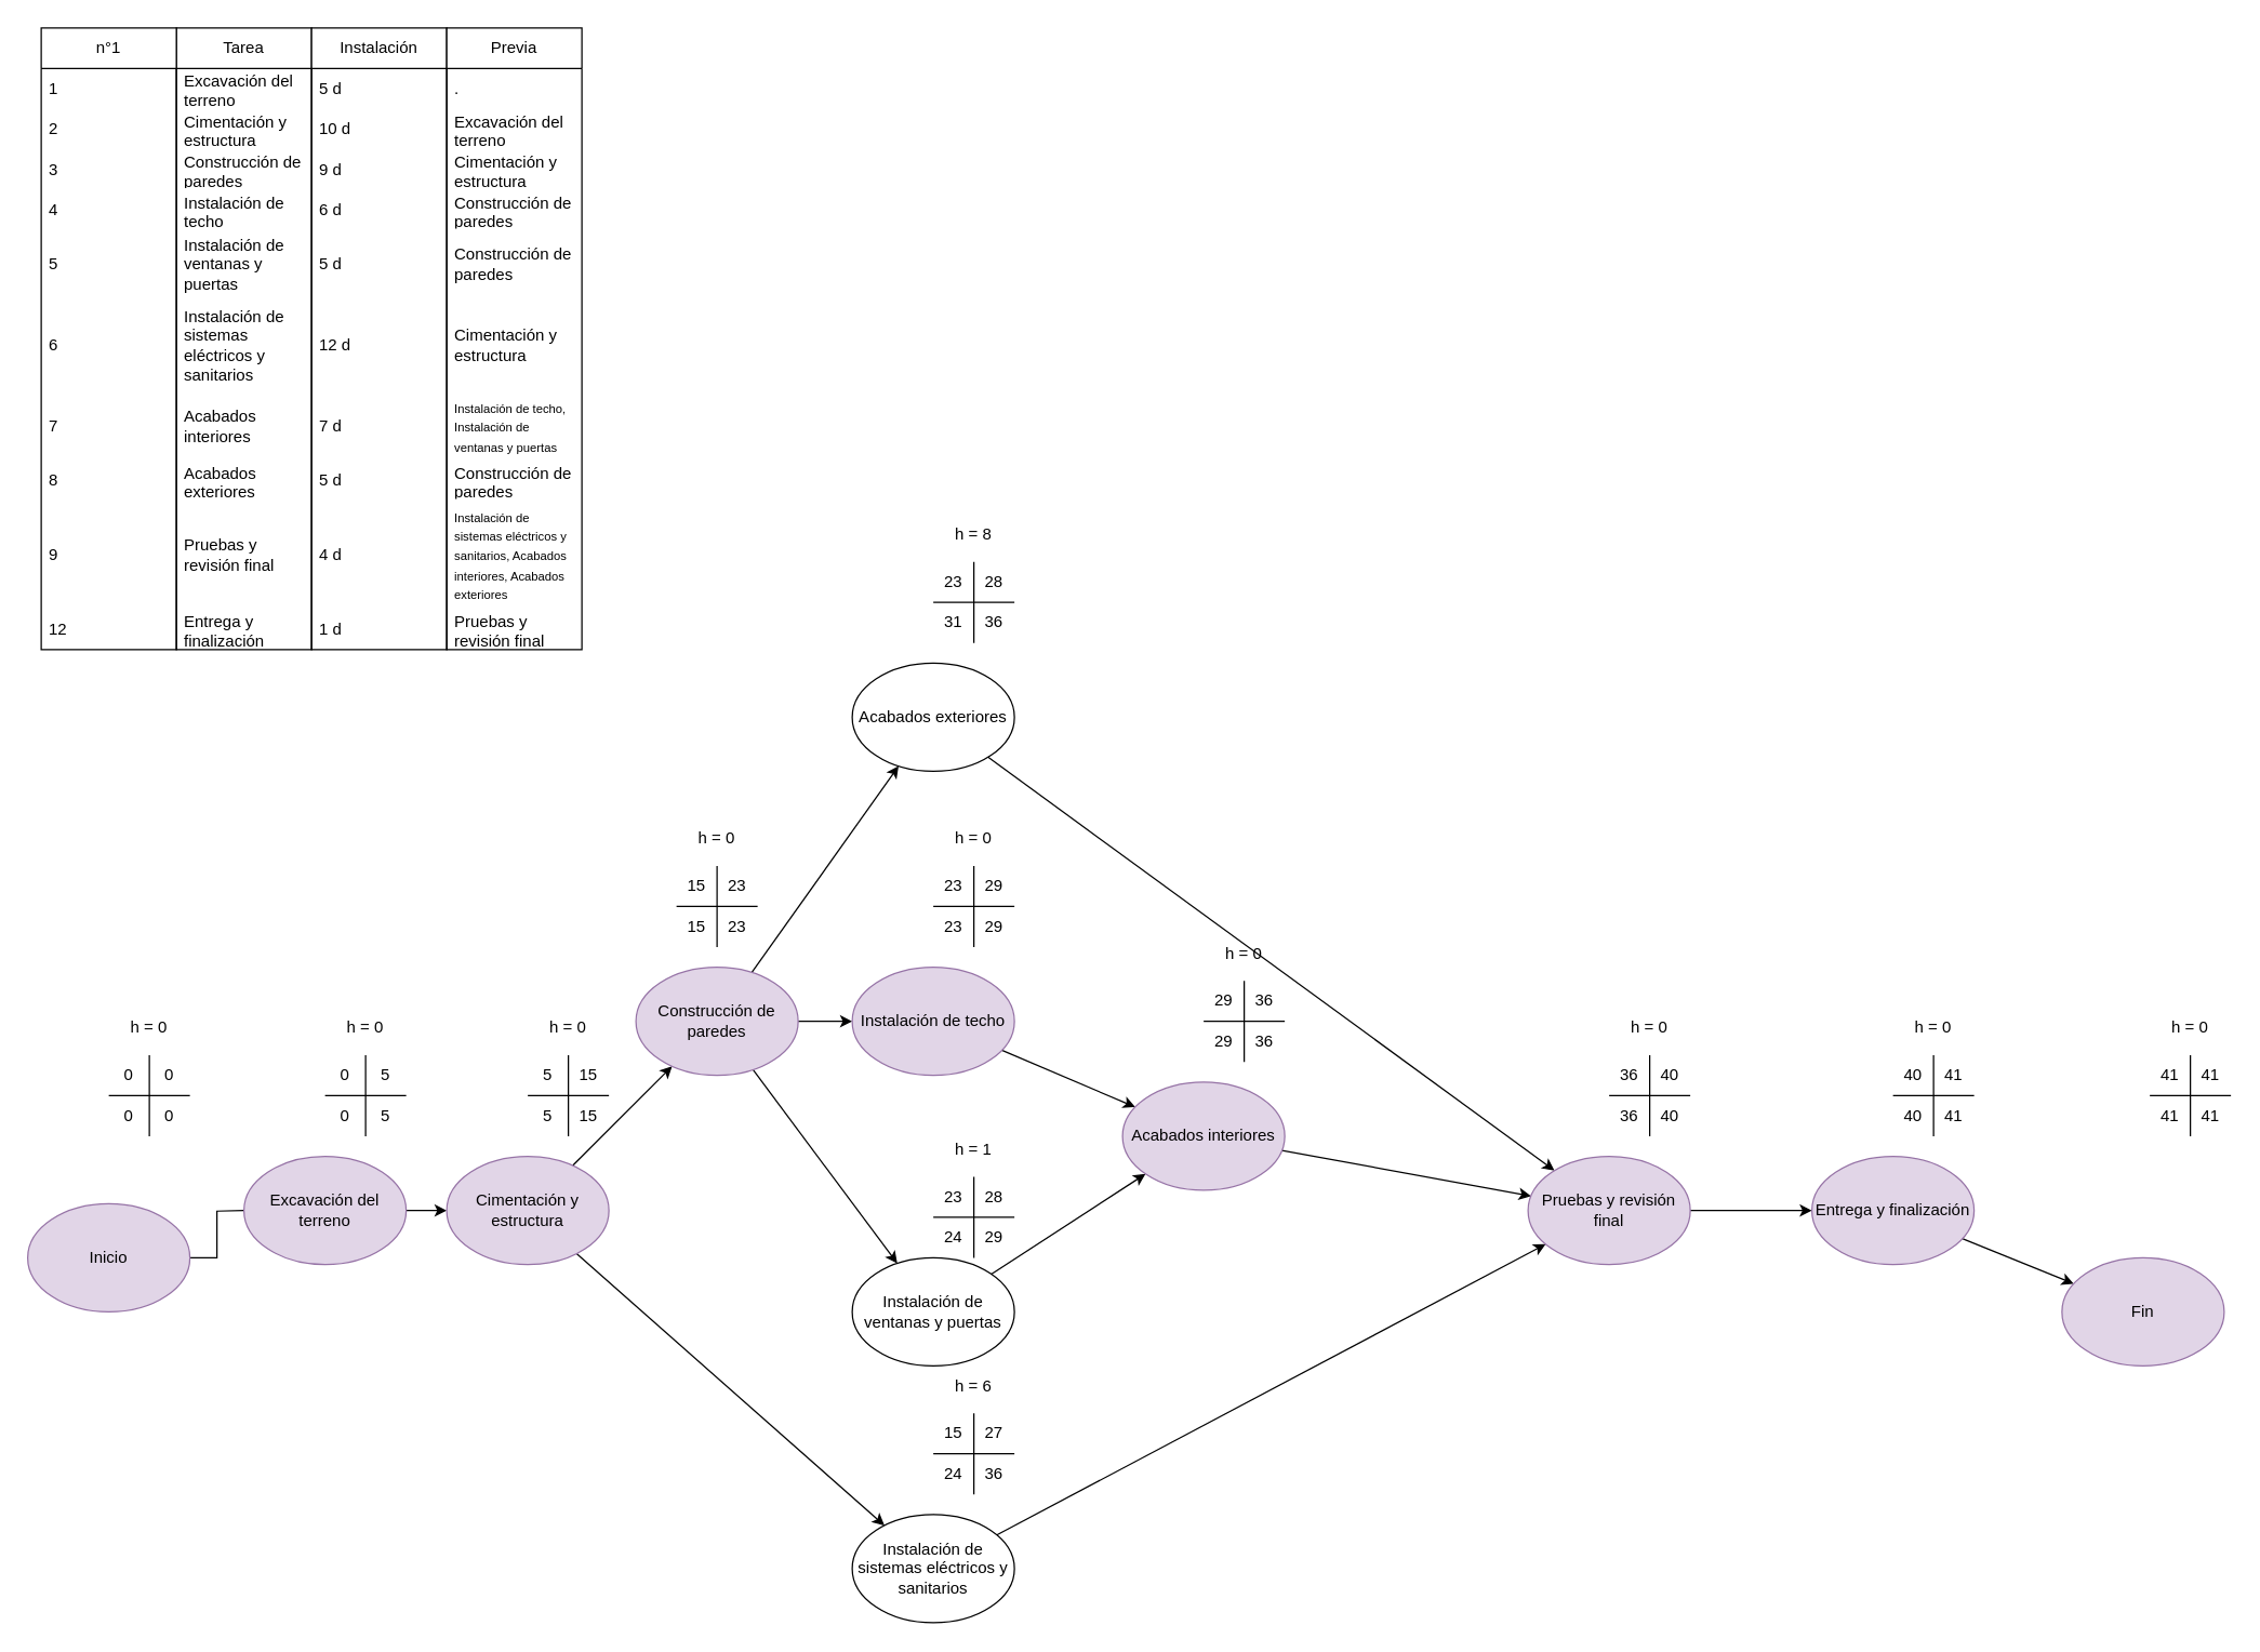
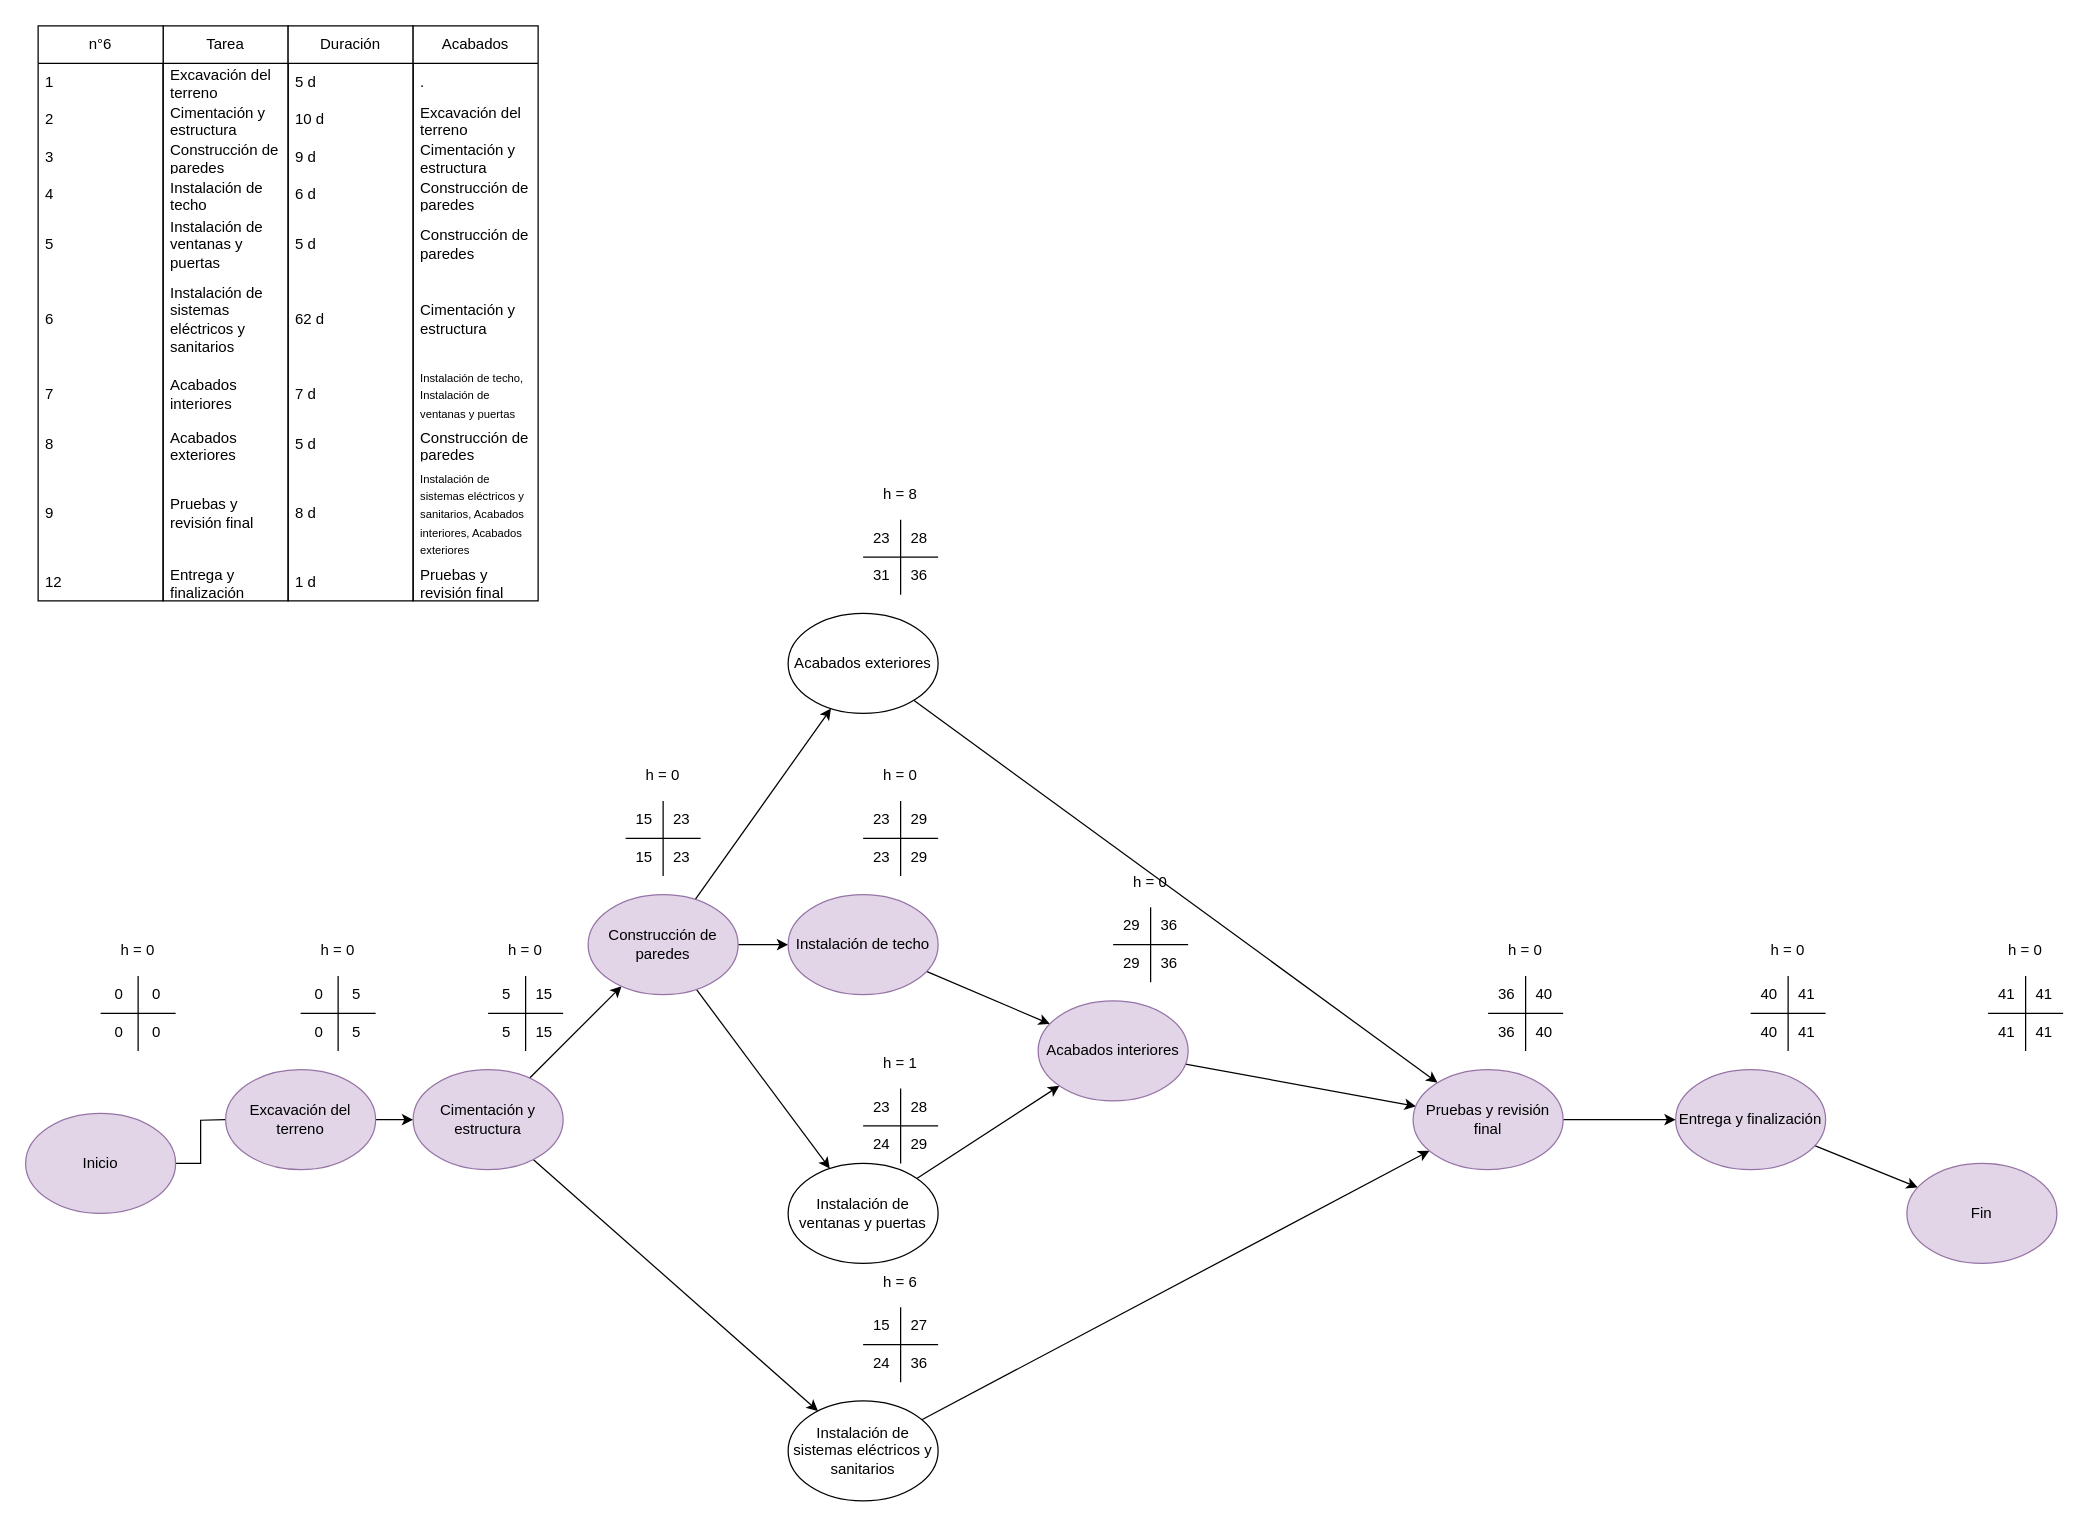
- <mxCell id="44" value="n°1" style="swimlane;fontStyle=0;childLayout=stackLayout;horizontal=1;startSize=30;horizontalStack=0;resizeParent=1;resizeParentMax=0;resizeLast=0;collapsible=1;marginBottom=0;whiteSpace=wrap;html=1;" vertex="1" parent="1"><mxGeometry x="30" y="20" width="100" height="460" as="geometry" /></mxCell>
+ <mxCell id="44" value="n°6" style="swimlane;fontStyle=0;childLayout=stackLayout;horizontal=1;startSize=30;horizontalStack=0;resizeParent=1;resizeParentMax=0;resizeLast=0;collapsible=1;marginBottom=0;whiteSpace=wrap;html=1;" vertex="1" parent="1"><mxGeometry x="30" y="20" width="100" height="460" as="geometry" /></mxCell>
- <mxCell id="13" value="Instalación" style="swimlane;fontStyle=0;childLayout=stackLayout;horizontal=1;startSize=30;horizontalStack=0;resizeParent=1;resizeParentMax=0;resizeLast=0;collapsible=1;marginBottom=0;whiteSpace=wrap;html=1;" vertex="1" parent="1"><mxGeometry x="230" y="20" width="100" height="460" as="geometry" /></mxCell>
+ <mxCell id="13" value="Duración" style="swimlane;fontStyle=0;childLayout=stackLayout;horizontal=1;startSize=30;horizontalStack=0;resizeParent=1;resizeParentMax=0;resizeLast=0;collapsible=1;marginBottom=0;whiteSpace=wrap;html=1;" vertex="1" parent="1"><mxGeometry x="230" y="20" width="100" height="460" as="geometry" /></mxCell>
- <mxCell id="24" value="Previa" style="swimlane;fontStyle=0;childLayout=stackLayout;horizontal=1;startSize=30;horizontalStack=0;resizeParent=1;resizeParentMax=0;resizeLast=0;collapsible=1;marginBottom=0;whiteSpace=wrap;html=1;" vertex="1" parent="1"><mxGeometry x="330" y="20" width="100" height="460" as="geometry" /></mxCell>
+ <mxCell id="24" value="Acabados" style="swimlane;fontStyle=0;childLayout=stackLayout;horizontal=1;startSize=30;horizontalStack=0;resizeParent=1;resizeParentMax=0;resizeLast=0;collapsible=1;marginBottom=0;whiteSpace=wrap;html=1;" vertex="1" parent="1"><mxGeometry x="330" y="20" width="100" height="460" as="geometry" /></mxCell>
- <mxCell id="19" value="12 d" style="text;strokeColor=none;fillColor=none;align=left;verticalAlign=middle;spacingLeft=4;spacingRight=4;overflow=hidden;points=[[0,0.5],[1,0.5]];portConstraint=eastwest;rotatable=0;whiteSpace=wrap;html=1;" vertex="1" parent="13"><mxGeometry y="200" width="100" height="70" as="geometry" /></mxCell>
+ <mxCell id="19" value="62 d" style="text;strokeColor=none;fillColor=none;align=left;verticalAlign=middle;spacingLeft=4;spacingRight=4;overflow=hidden;points=[[0,0.5],[1,0.5]];portConstraint=eastwest;rotatable=0;whiteSpace=wrap;html=1;" vertex="1" parent="13"><mxGeometry y="200" width="100" height="70" as="geometry" /></mxCell>
- <mxCell id="22" value="4 d" style="text;strokeColor=none;fillColor=none;align=left;verticalAlign=middle;spacingLeft=4;spacingRight=4;overflow=hidden;points=[[0,0.5],[1,0.5]];portConstraint=eastwest;rotatable=0;whiteSpace=wrap;html=1;" vertex="1" parent="13"><mxGeometry y="350" width="100" height="80" as="geometry" /></mxCell>
+ <mxCell id="22" value="8 d" style="text;strokeColor=none;fillColor=none;align=left;verticalAlign=middle;spacingLeft=4;spacingRight=4;overflow=hidden;points=[[0,0.5],[1,0.5]];portConstraint=eastwest;rotatable=0;whiteSpace=wrap;html=1;" vertex="1" parent="13"><mxGeometry y="350" width="100" height="80" as="geometry" /></mxCell>
